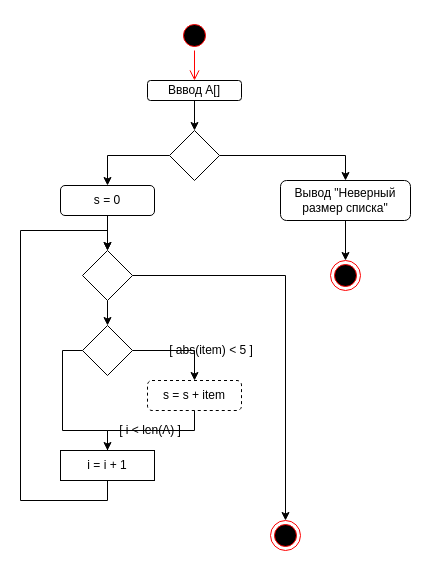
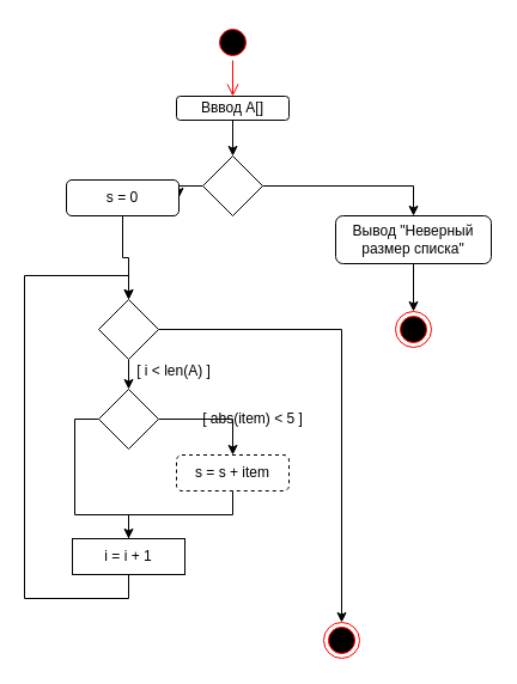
- <mxCell id="14" value="s = 0" style="rounded=1;whiteSpace=wrap;html=1;" parent="1" vertex="1"><mxGeometry x="60" y="185" width="94" height="30" as="geometry" /></mxCell>
+ <mxCell id="14" value="s = 0" style="rounded=1;whiteSpace=wrap;html=1;" parent="1" vertex="1"><mxGeometry x="55" y="150" width="94" height="30" as="geometry" /></mxCell>
- <mxCell id="25" value="[ i &amp;lt; len(A) ]" style="text;html=1;strokeColor=none;fillColor=none;align=center;verticalAlign=middle;whiteSpace=wrap;rounded=0;labelBackgroundColor=none;fontFamily=Helvetica;fontColor=#000000;" parent="1" vertex="1"><mxGeometry x="116" y="420" width="68" height="20" as="geometry" /></mxCell>
+ <mxCell id="25" value="[ i &amp;lt; len(A) ]" style="text;html=1;strokeColor=none;fillColor=none;align=center;verticalAlign=middle;whiteSpace=wrap;rounded=0;labelBackgroundColor=none;fontFamily=Helvetica;fontColor=#000000;" parent="1" vertex="1"><mxGeometry x="111" y="300" width="68" height="20" as="geometry" /></mxCell>
